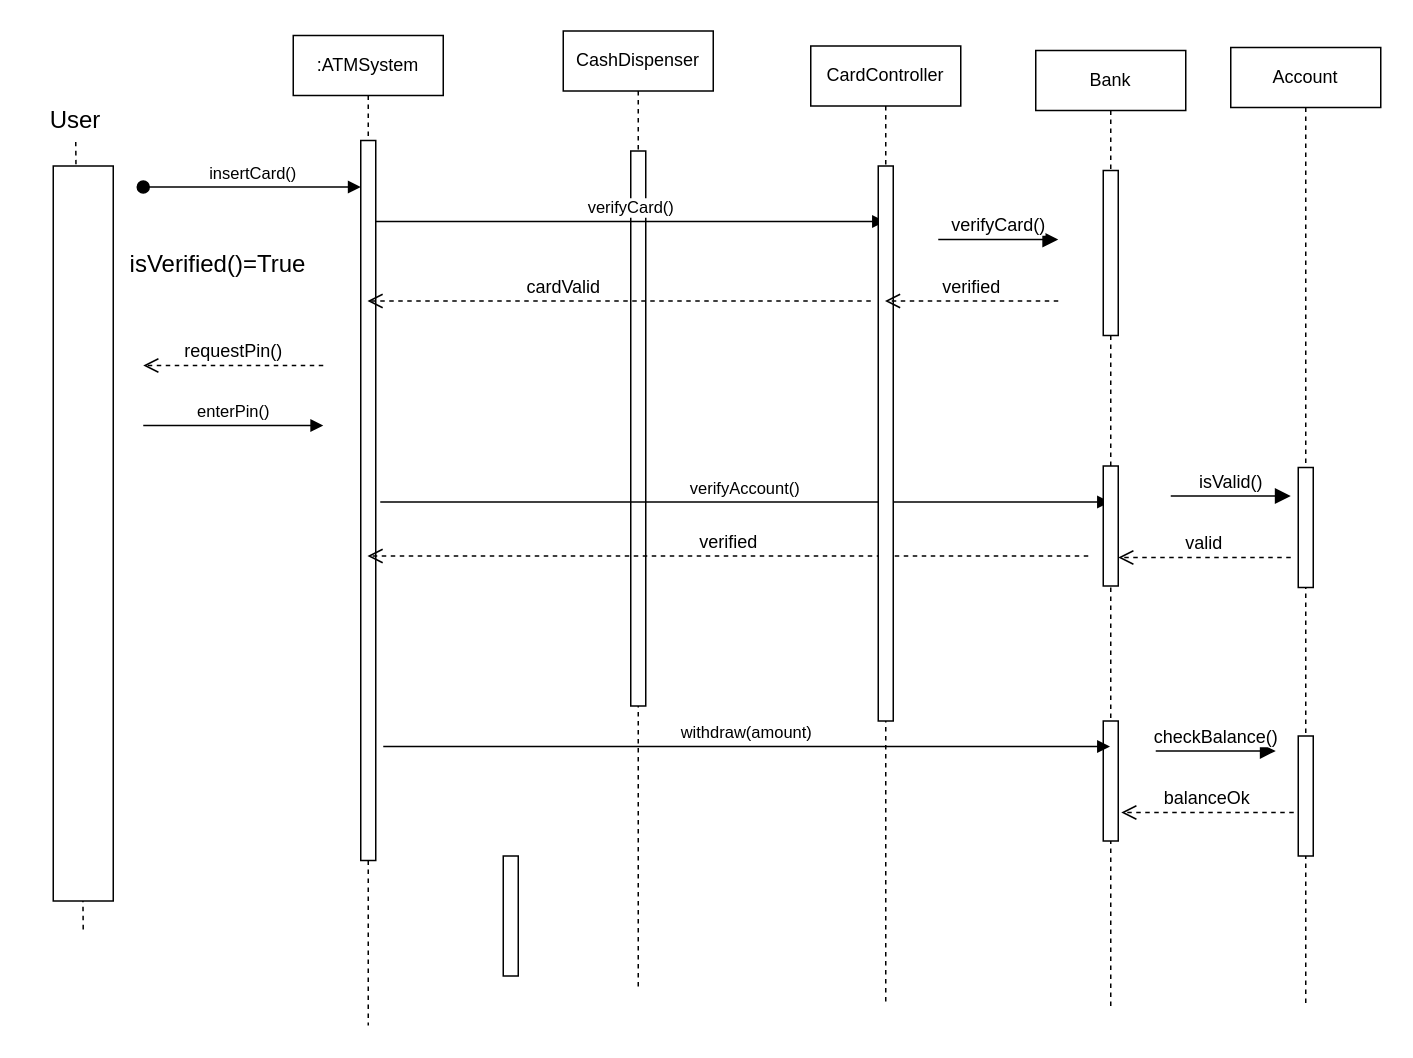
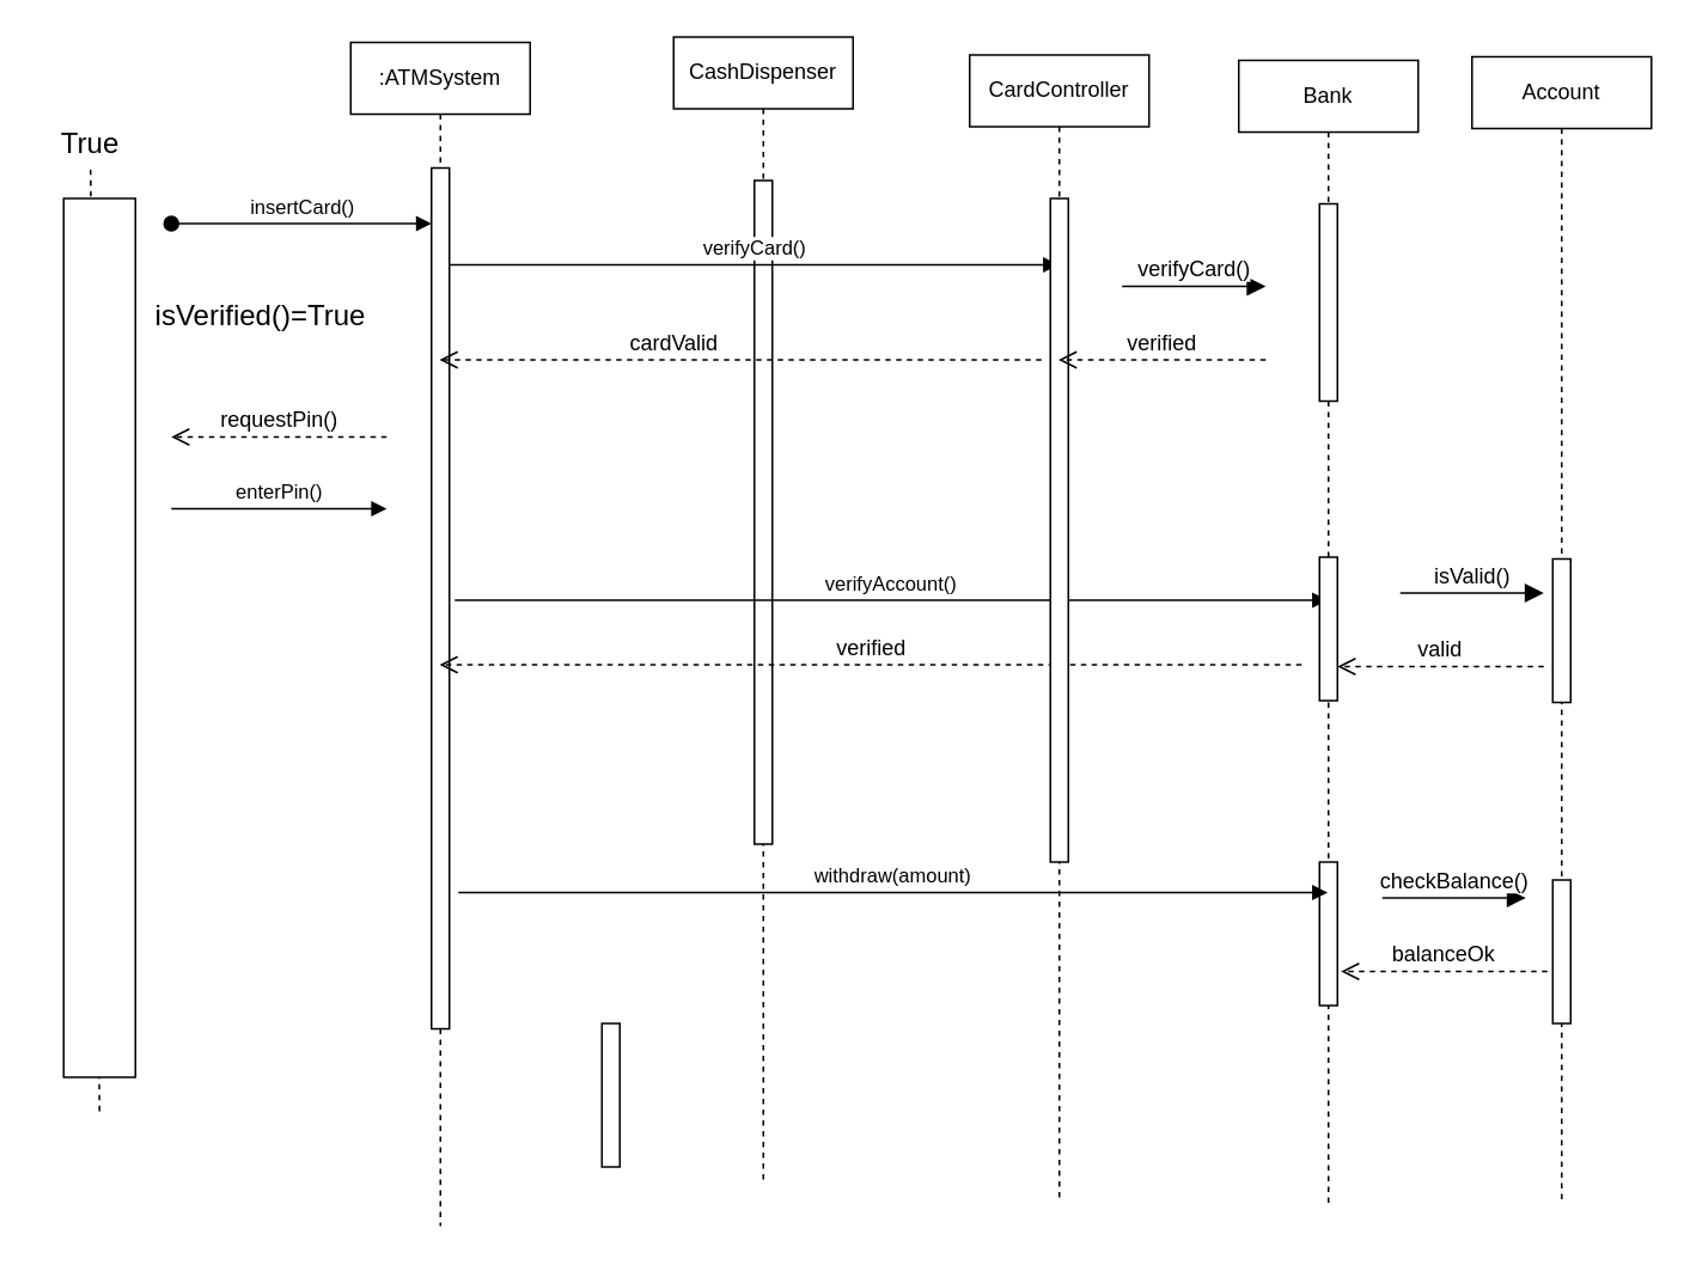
- <mxCell id="8" value="User" style="text;html=1;align=center;verticalAlign=middle;whiteSpace=wrap;rounded=0;fontSize=16;" vertex="1" parent="1"><mxGeometry x="20" y="64" width="60" height="30" as="geometry" /></mxCell>
+ <mxCell id="8" value="True" style="text;html=1;align=center;verticalAlign=middle;whiteSpace=wrap;rounded=0;fontSize=16;" vertex="1" parent="1"><mxGeometry x="20" y="64" width="60" height="30" as="geometry" /></mxCell>
